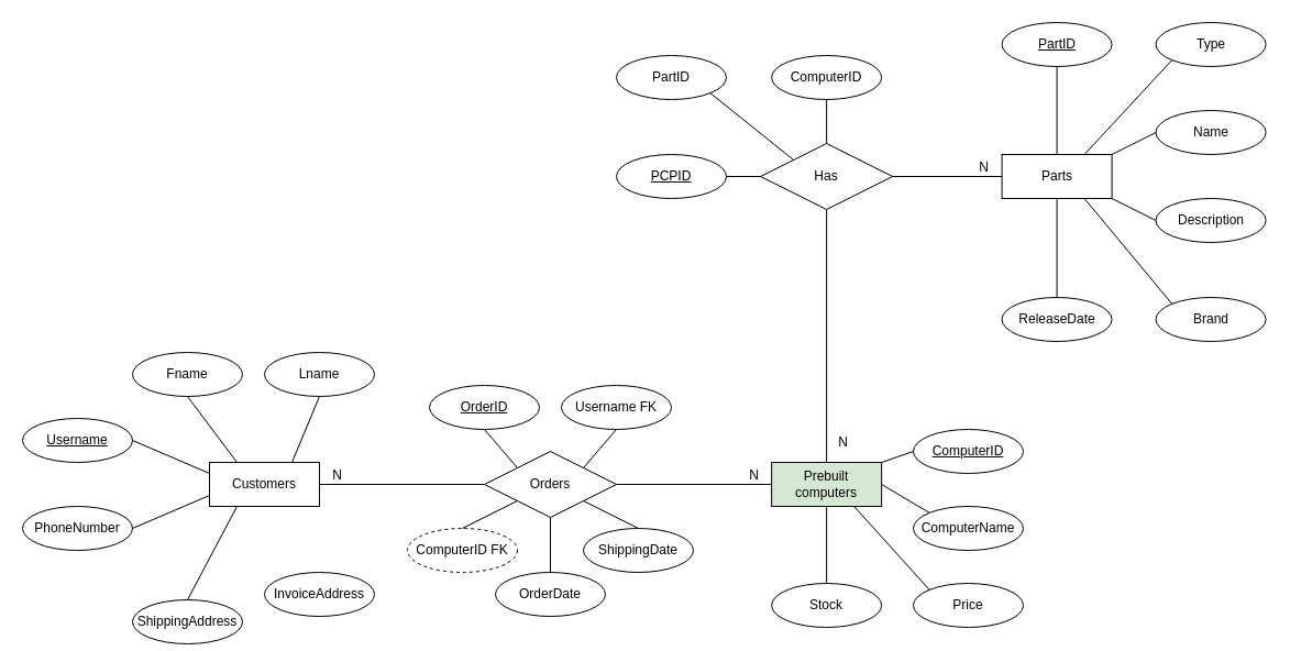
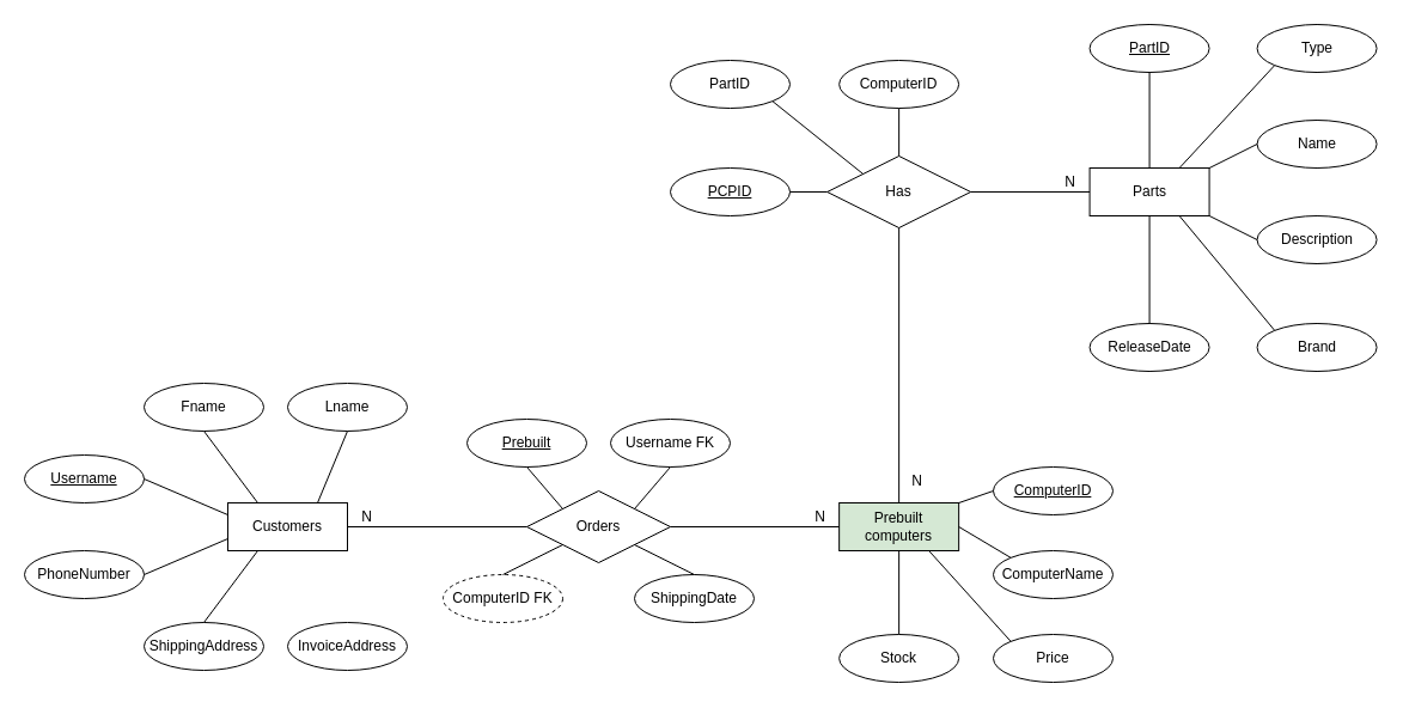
- <mxCell id="38" value="OrderID" style="ellipse;whiteSpace=wrap;html=1;align=center;fontStyle=4;" vertex="1" parent="1"><mxGeometry x="390" y="350" width="100" height="40" as="geometry" /></mxCell>
+ <mxCell id="38" value="Prebuilt" style="ellipse;whiteSpace=wrap;html=1;align=center;fontStyle=4;" vertex="1" parent="1"><mxGeometry x="390" y="350" width="100" height="40" as="geometry" /></mxCell>
- <mxCell id="48" value="" style="endArrow=none;html=1;rounded=0;exitX=0.5;exitY=0;exitDx=0;exitDy=0;entryX=0.5;entryY=1;entryDx=0;entryDy=0;" edge="1" parent="1" source="42" target="2"><mxGeometry relative="1" as="geometry"><mxPoint x="420" y="380" as="sourcePoint" /><mxPoint x="580" y="380" as="targetPoint" /></mxGeometry></mxCell>
- <mxCell id="42" value="OrderDate" style="ellipse;whiteSpace=wrap;html=1;align=center;" vertex="1" parent="1"><mxGeometry x="450" y="520" width="100" height="40" as="geometry" /></mxCell>
- <mxCell id="15" value="ShippingAddress" style="ellipse;whiteSpace=wrap;html=1;align=center;" vertex="1" parent="1"><mxGeometry x="120" y="545" width="100" height="40" as="geometry" /></mxCell>
+ <mxCell id="15" value="ShippingAddress" style="ellipse;whiteSpace=wrap;html=1;align=center;" vertex="1" parent="1"><mxGeometry x="120" y="520" width="100" height="40" as="geometry" /></mxCell>
